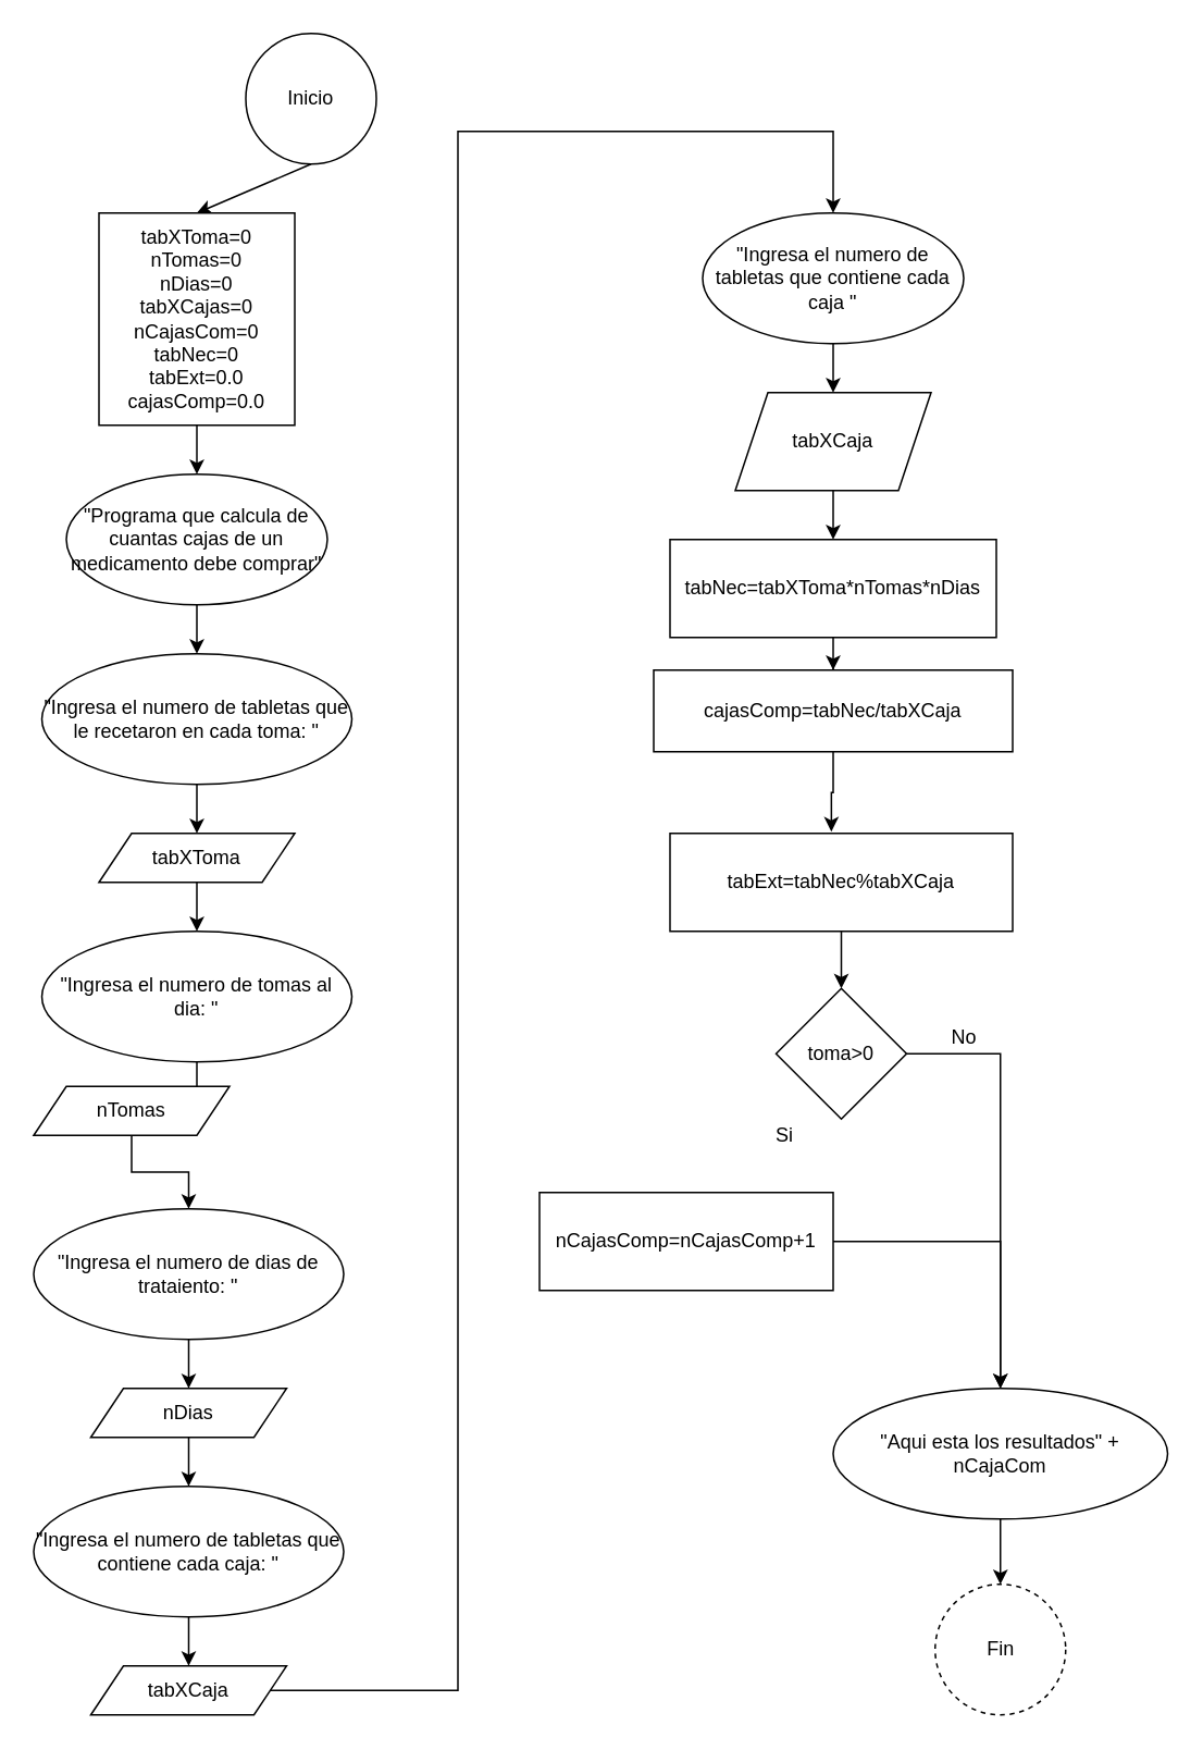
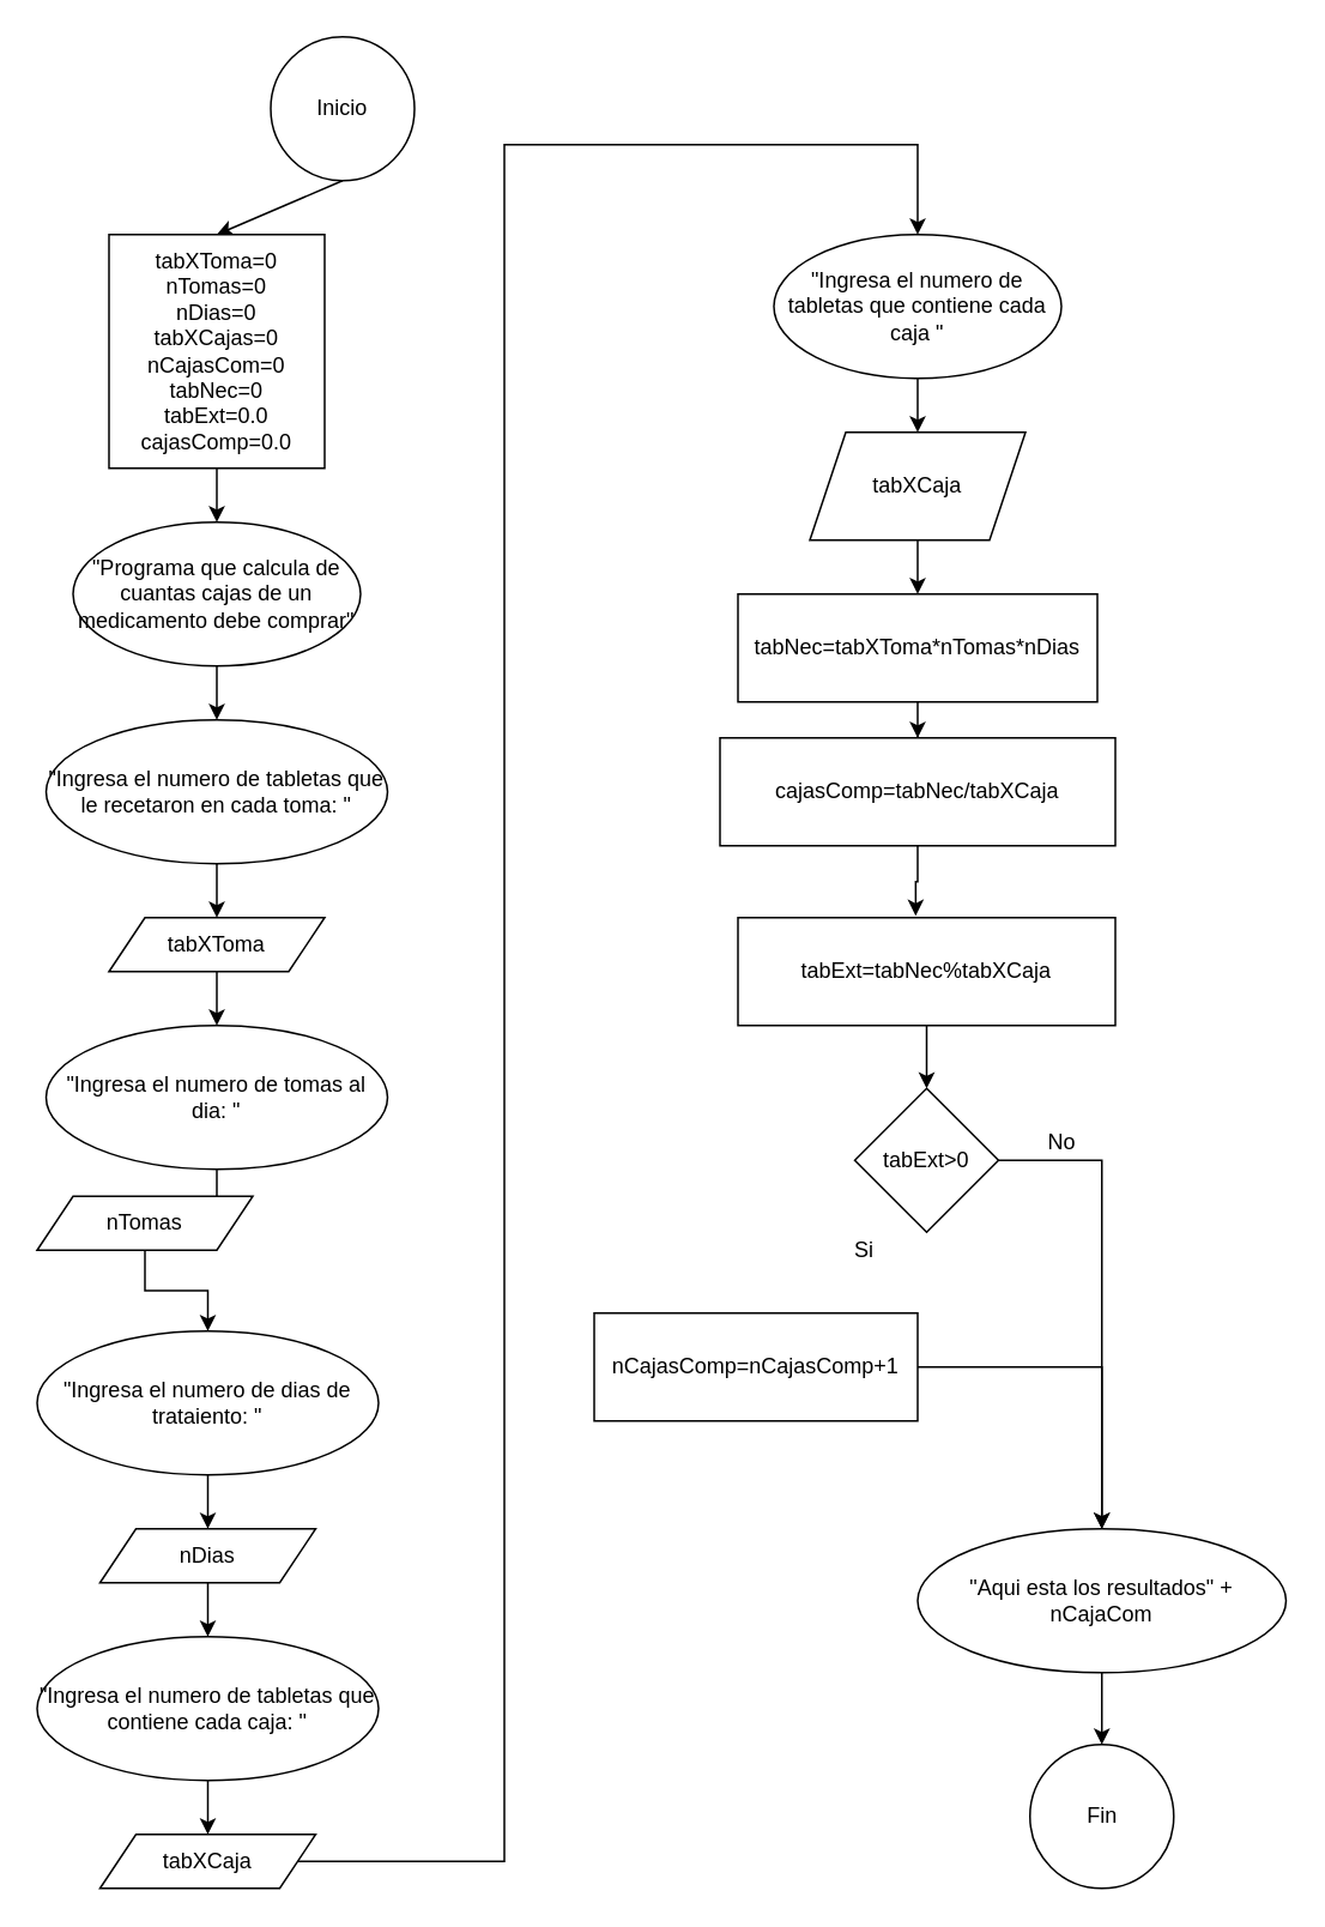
- <mxCell id="38" value="cajasComp=tabNec/tabXCaja" style="rounded=0;whiteSpace=wrap;html=1;" vertex="1" parent="1"><mxGeometry x="400" y="410" width="220" height="50" as="geometry" /></mxCell>
+ <mxCell id="38" value="cajasComp=tabNec/tabXCaja" style="rounded=0;whiteSpace=wrap;html=1;" vertex="1" parent="1"><mxGeometry x="400" y="410" width="220" height="60" as="geometry" /></mxCell>
- <mxCell id="17" value="toma&amp;gt;0" style="rhombus;whiteSpace=wrap;html=1;" vertex="1" parent="1"><mxGeometry x="475" y="605" width="80" height="80" as="geometry" /></mxCell>
+ <mxCell id="17" value="tabExt&amp;gt;0" style="rhombus;whiteSpace=wrap;html=1;" vertex="1" parent="1"><mxGeometry x="475" y="605" width="80" height="80" as="geometry" /></mxCell>
- <mxCell id="24" value="Fin" style="ellipse;whiteSpace=wrap;html=1;aspect=fixed;dashed=1;" vertex="1" parent="1"><mxGeometry x="572.5" y="970" width="80" height="80" as="geometry" /></mxCell>
+ <mxCell id="24" value="Fin" style="ellipse;whiteSpace=wrap;html=1;aspect=fixed;" vertex="1" parent="1"><mxGeometry x="572.5" y="970" width="80" height="80" as="geometry" /></mxCell>
